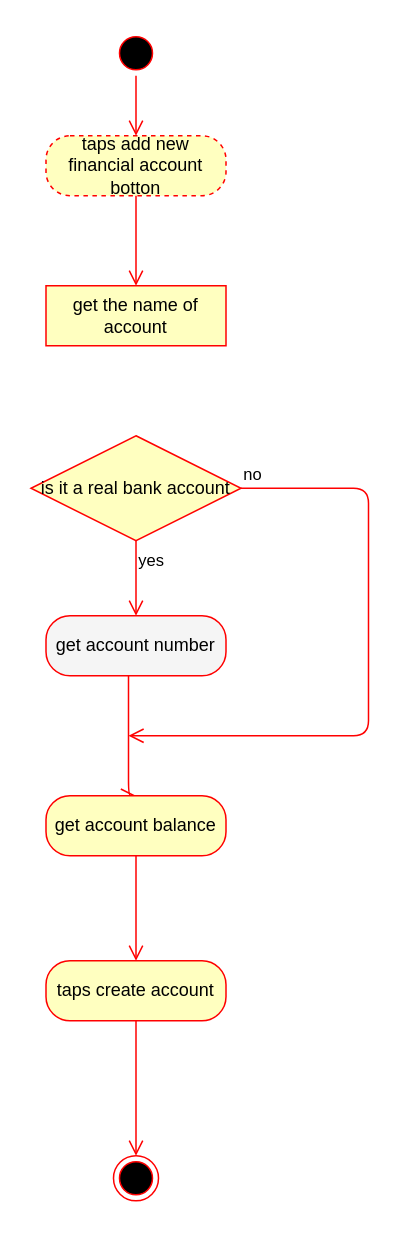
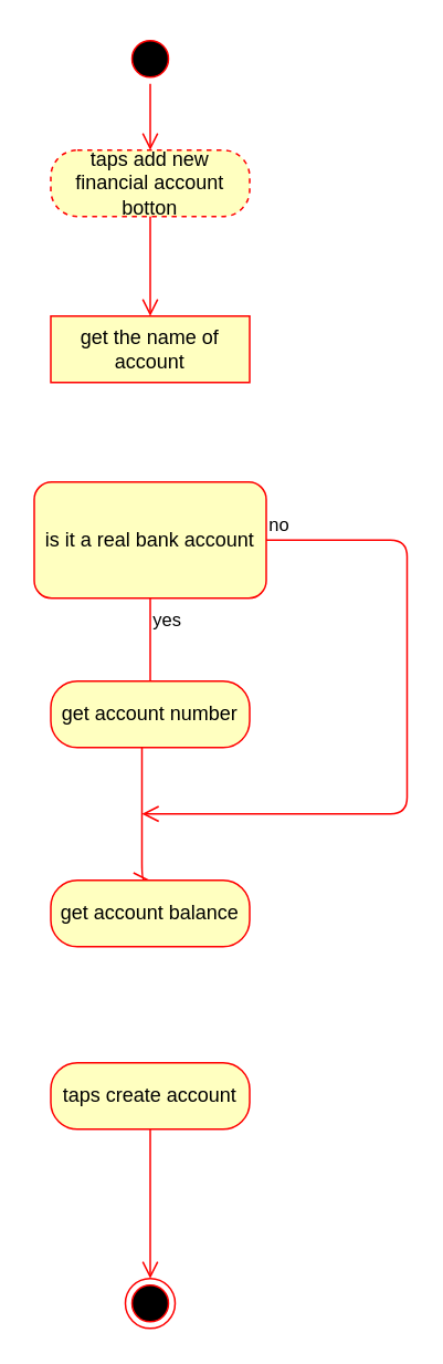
- <mxCell id="8" value="is it a real bank account" style="rhombus;whiteSpace=wrap;html=1;fillColor=#ffffc0;strokeColor=#ff0000;" vertex="1" parent="1"><mxGeometry x="20" y="290" width="140" height="70" as="geometry" /></mxCell>
+ <mxCell id="8" value="is it a real bank account" style="whiteSpace=wrap;html=1;fillColor=#ffffc0;strokeColor=#ff0000;rounded=1;" vertex="1" parent="1"><mxGeometry x="20" y="290" width="140" height="70" as="geometry" /></mxCell>
- <mxCell id="7" value="yes" style="edgeStyle=orthogonalEdgeStyle;html=1;align=left;verticalAlign=top;endArrow=open;endSize=8;strokeColor=#ff0000;entryX=0.5;entryY=0;entryDx=0;entryDy=0;" edge="1" source="8" parent="1" target="11"><mxGeometry x="-1" relative="1" as="geometry"><mxPoint x="90" y="360" as="targetPoint" /></mxGeometry></mxCell>
+ <mxCell id="7" value="yes" style="edgeStyle=orthogonalEdgeStyle;html=1;align=left;verticalAlign=top;endArrow=none;endSize=8;strokeColor=#ff0000;entryX=0.5;entryY=0;entryDx=0;entryDy=0;" edge="1" source="8" parent="1" target="11"><mxGeometry x="-1" relative="1" as="geometry"><mxPoint x="90" y="360" as="targetPoint" /></mxGeometry></mxCell>
- <mxCell id="11" value="get account number" style="rounded=1;whiteSpace=wrap;html=1;arcSize=40;fontColor=#000000;fillColor=#f5f5f5;strokeColor=#ff0000;" vertex="1" parent="1"><mxGeometry x="30" y="410" width="120" height="40" as="geometry" /></mxCell>
+ <mxCell id="11" value="get account number" style="rounded=1;whiteSpace=wrap;html=1;arcSize=40;fontColor=#000000;fillColor=#ffffc0;strokeColor=#ff0000;" vertex="1" parent="1"><mxGeometry x="30" y="410" width="120" height="40" as="geometry" /></mxCell>
- <mxCell id="14" value="" style="edgeStyle=orthogonalEdgeStyle;html=1;verticalAlign=bottom;endArrow=open;endSize=8;strokeColor=#ff0000;entryX=0.5;entryY=0;entryDx=0;entryDy=0;" edge="1" source="13" parent="1" target="15"><mxGeometry relative="1" as="geometry"><mxPoint x="90" y="630" as="targetPoint" /></mxGeometry></mxCell>
